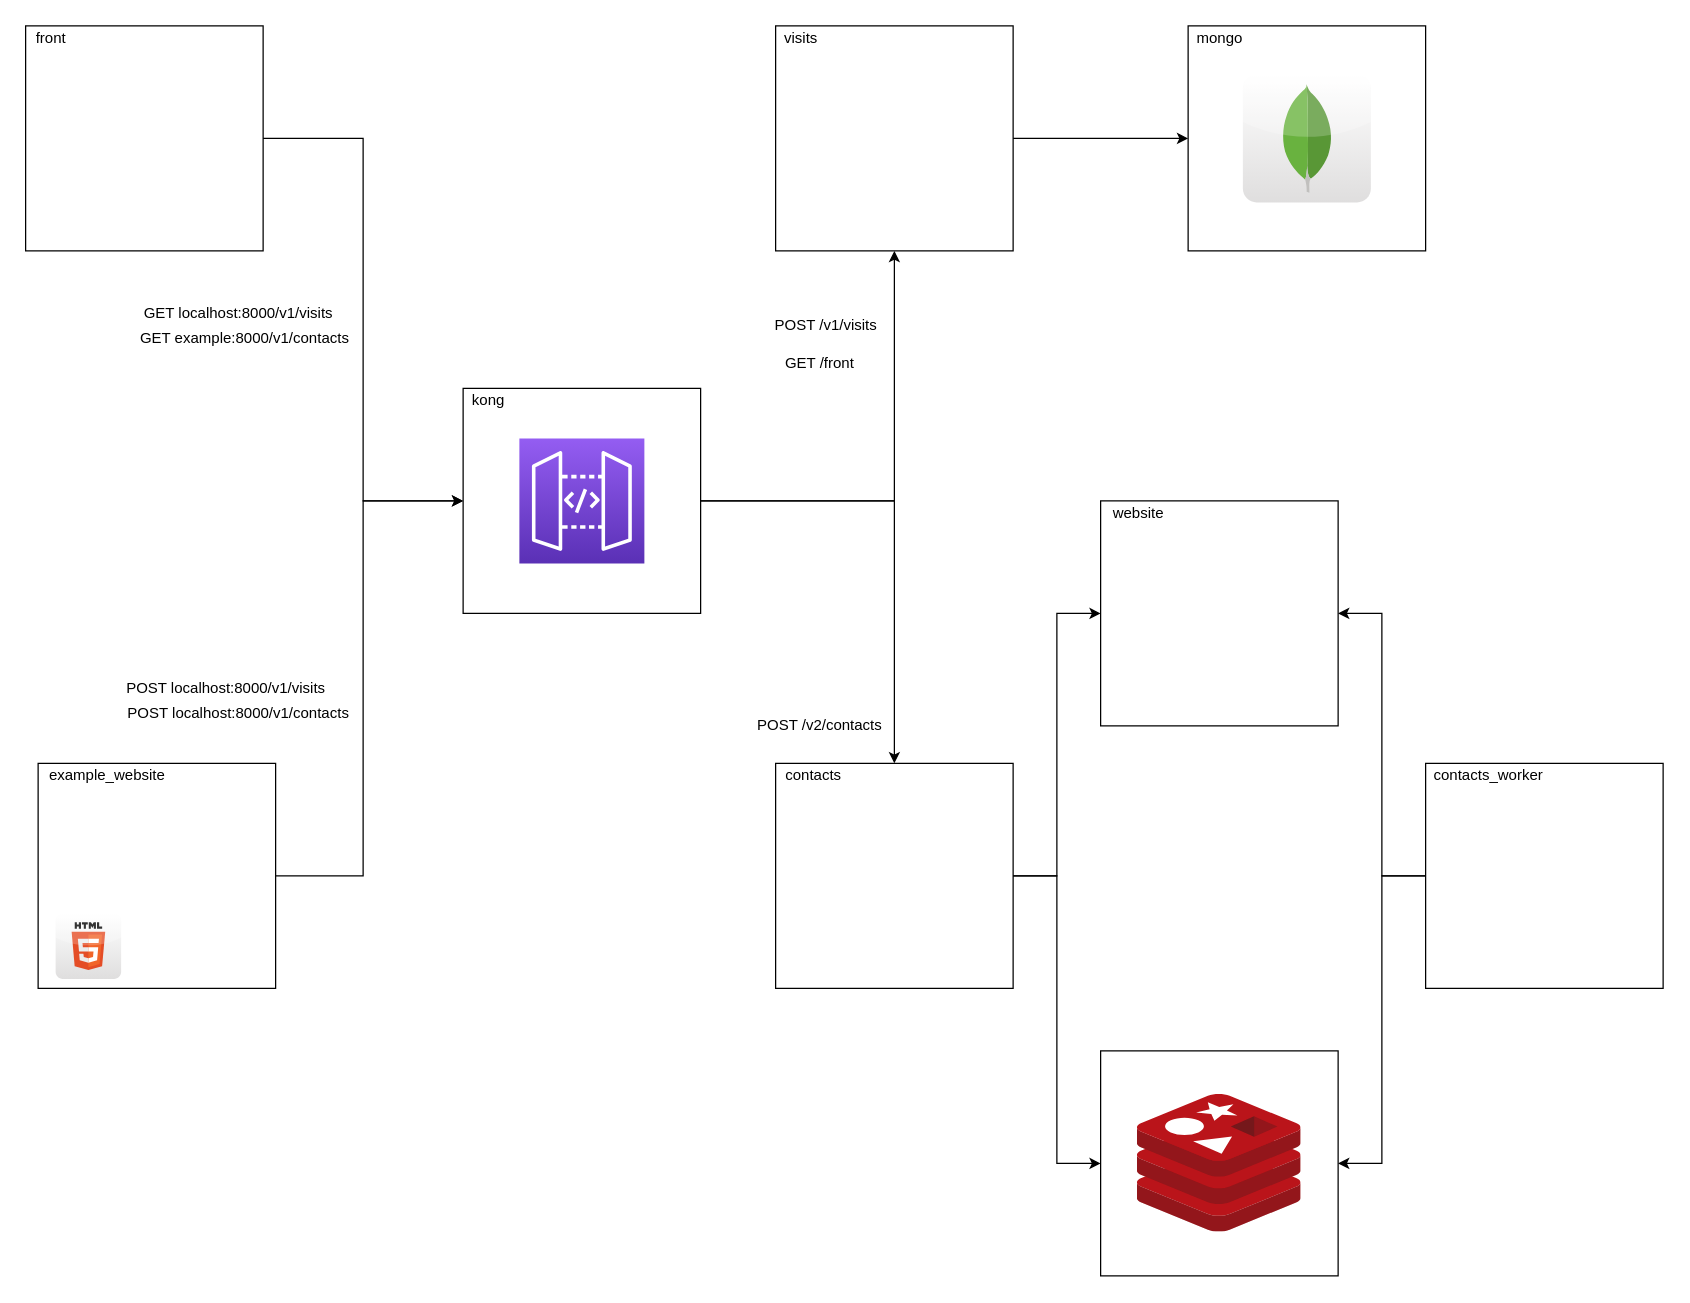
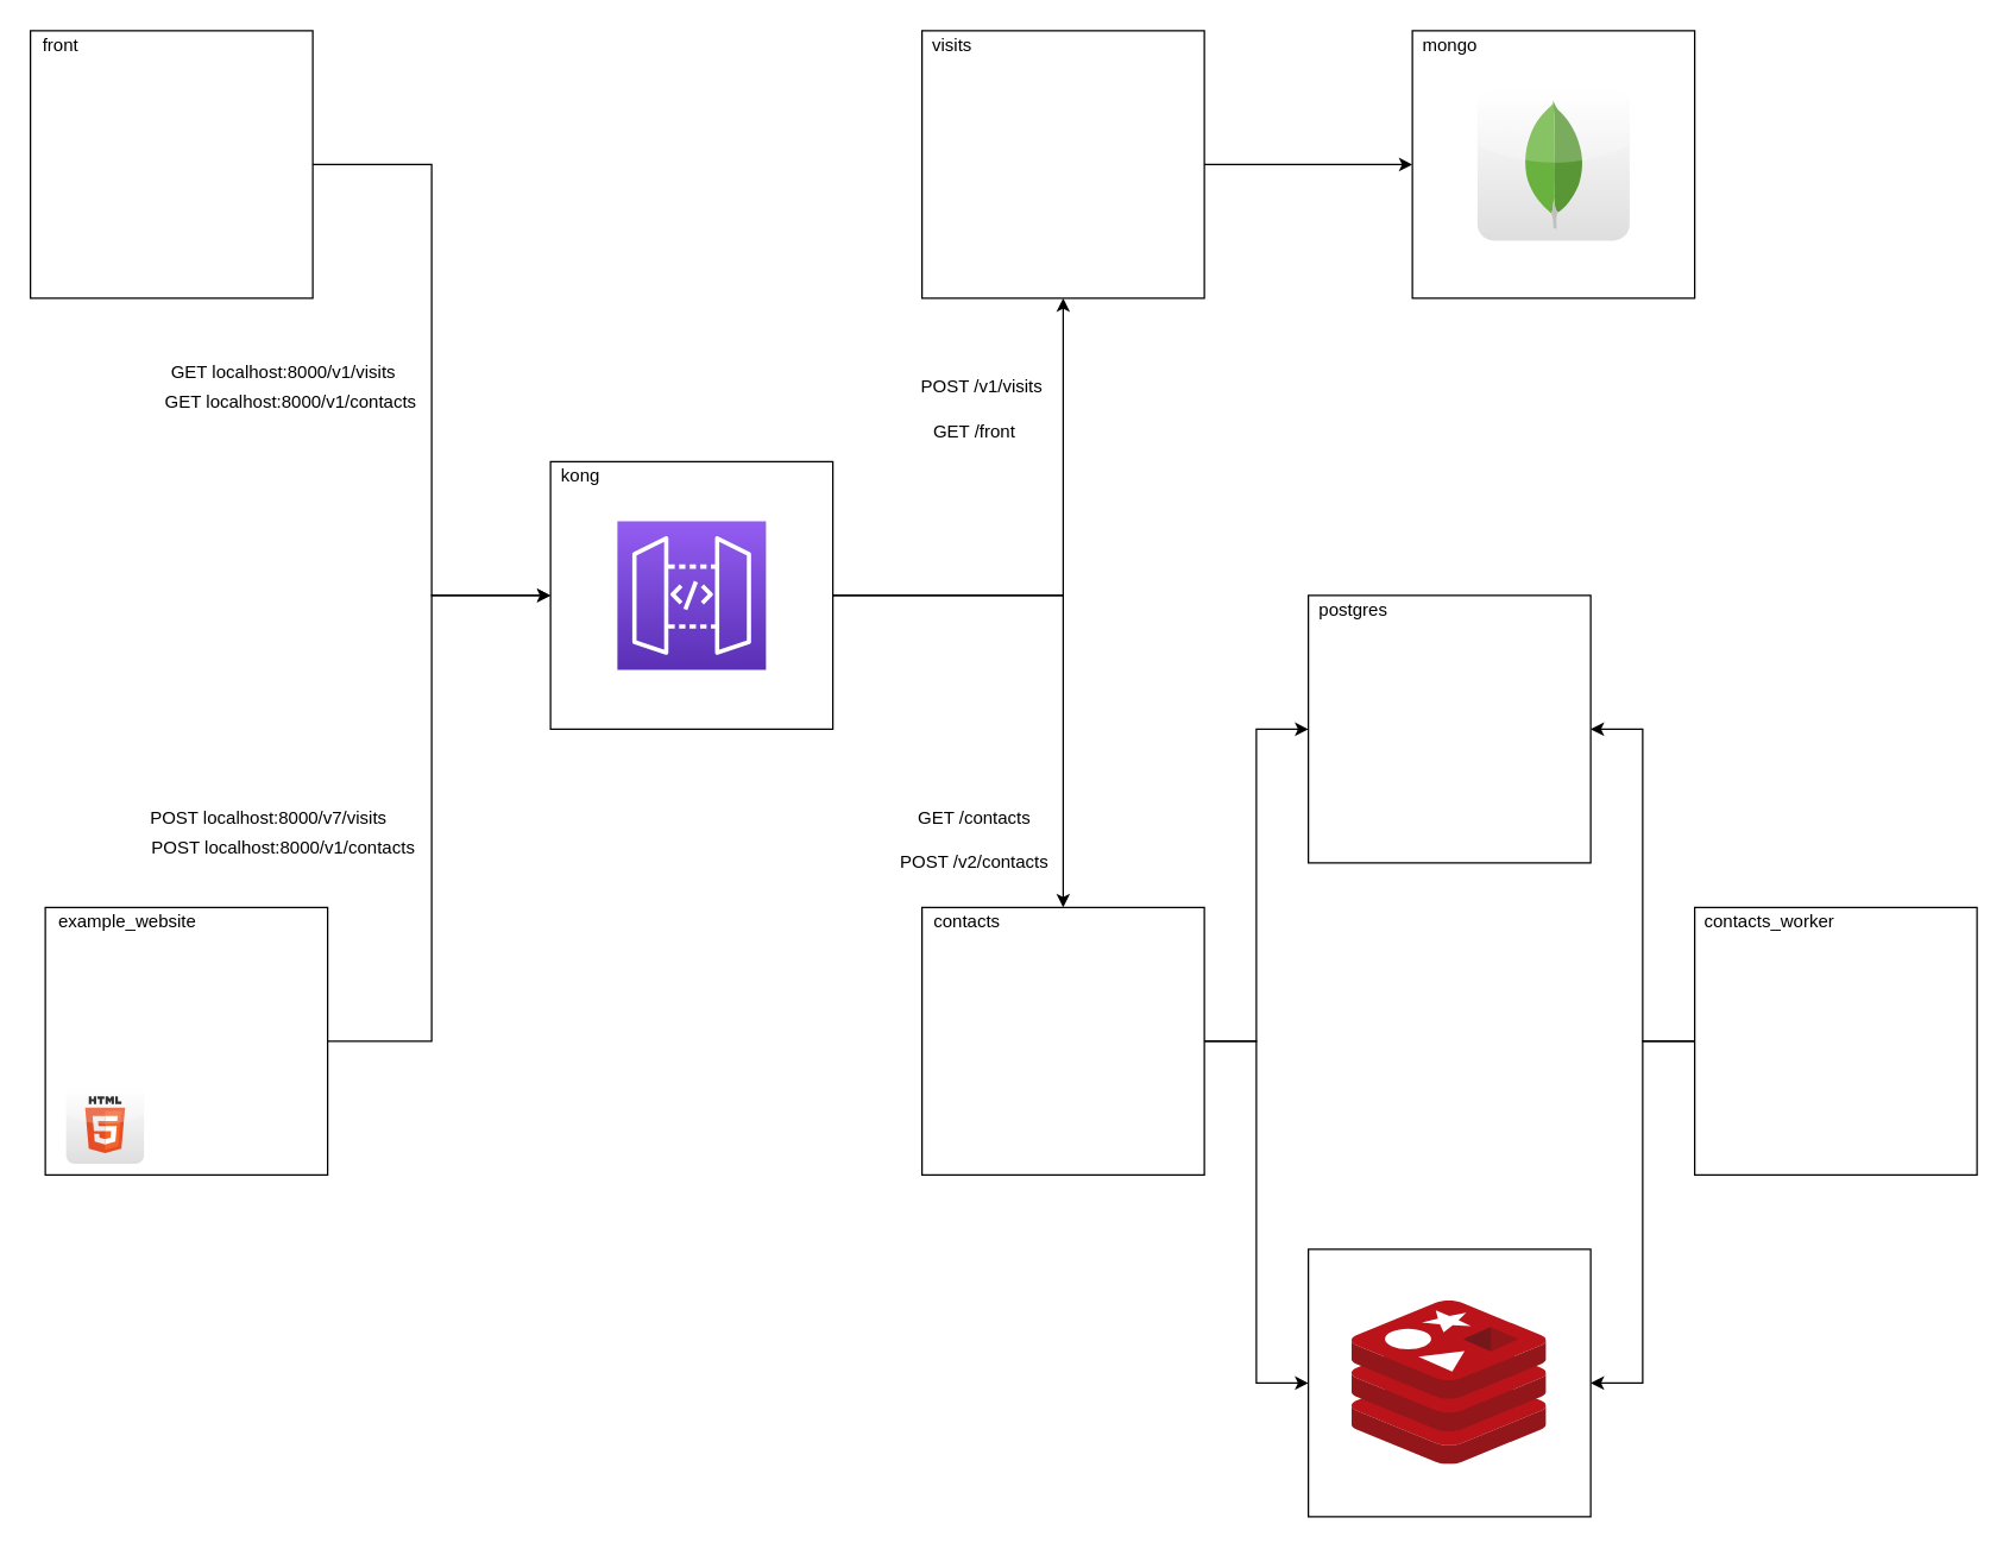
- <mxCell id="50" value="GET example:8000/v1/contacts" style="text;html=1;align=center;verticalAlign=middle;resizable=0;points=[];autosize=1;" parent="1" vertex="1"><mxGeometry x="105" y="260" width="180" height="20" as="geometry" /></mxCell>
+ <mxCell id="50" value="GET localhost:8000/v1/contacts" style="text;html=1;align=center;verticalAlign=middle;resizable=0;points=[];autosize=1;" parent="1" vertex="1"><mxGeometry x="105" y="260" width="180" height="20" as="geometry" /></mxCell>
- <mxCell id="23" value="website" style="text;html=1;align=center;verticalAlign=middle;resizable=0;points=[];autosize=1;" parent="20" vertex="1"><mxGeometry width="60" height="20" as="geometry" /></mxCell>
+ <mxCell id="23" value="postgres" style="text;html=1;align=center;verticalAlign=middle;resizable=0;points=[];autosize=1;" parent="20" vertex="1"><mxGeometry width="60" height="20" as="geometry" /></mxCell>
- <mxCell id="39" value="POST localhost:8000/v1/visits" style="text;html=1;align=center;verticalAlign=middle;resizable=0;points=[];autosize=1;" parent="1" vertex="1"><mxGeometry x="95" y="540" width="170" height="20" as="geometry" /></mxCell>
+ <mxCell id="39" value="POST localhost:8000/v7/visits" style="text;html=1;align=center;verticalAlign=middle;resizable=0;points=[];autosize=1;" parent="1" vertex="1"><mxGeometry x="95" y="540" width="170" height="20" as="geometry" /></mxCell>
+ <mxCell id="37" value="GET /contacts" style="text;html=1;align=center;verticalAlign=middle;resizable=0;points=[];autosize=1;" parent="1" vertex="1"><mxGeometry x="610" y="540" width="90" height="20" as="geometry" /></mxCell>
